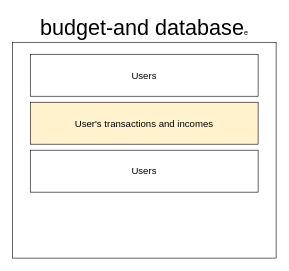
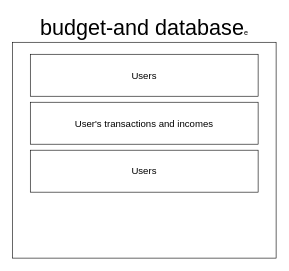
- <mxCell id="5" value="&lt;font size=&quot;3&quot;&gt;User's transactions and incomes&lt;br&gt;&lt;/font&gt;" style="rounded=0;whiteSpace=wrap;html=1;fillColor=#fff2cc;" vertex="1" parent="1"><mxGeometry x="50" y="170" width="380" height="70" as="geometry" /></mxCell>
+ <mxCell id="5" value="&lt;font size=&quot;3&quot;&gt;User's transactions and incomes&lt;br&gt;&lt;/font&gt;" style="rounded=0;whiteSpace=wrap;html=1;" vertex="1" parent="1"><mxGeometry x="50" y="170" width="380" height="70" as="geometry" /></mxCell>
